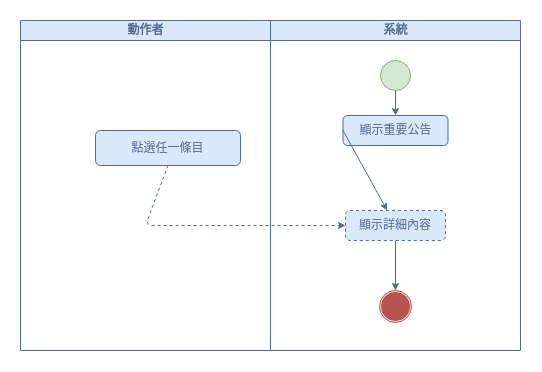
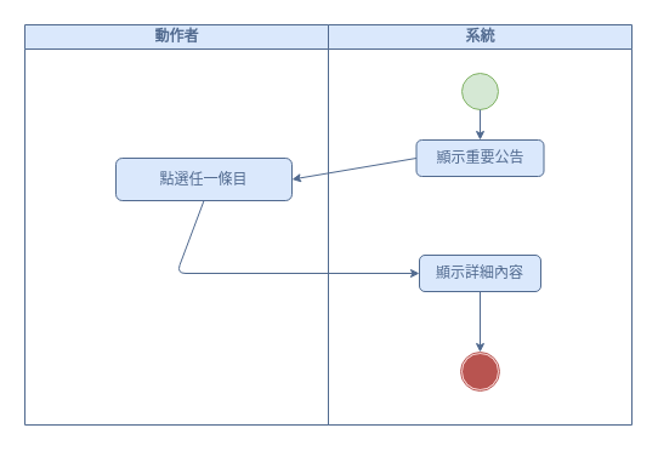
- <mxCell id="13" style="edgeStyle=none;rounded=1;html=1;labelBackgroundColor=none;startArrow=none;startFill=0;startSize=5;endArrow=classic;endFill=1;endSize=5;jettySize=auto;orthogonalLoop=1;strokeWidth=1;fontFamily=Verdana;fontSize=12;strokeColor=#516A8F;arcSize=15;exitX=0;exitY=0.5;exitDx=0;exitDy=0;" parent="1" source="6" target="7" edge="1"><mxGeometry relative="1" as="geometry"><mxPoint x="200" y="150" as="sourcePoint" /><mxPoint x="150" y="150" as="targetPoint" /></mxGeometry></mxCell>
+ <mxCell id="13" style="edgeStyle=none;rounded=1;html=1;labelBackgroundColor=none;startArrow=none;startFill=0;startSize=5;endArrow=classic;endFill=1;endSize=5;jettySize=auto;orthogonalLoop=1;strokeWidth=1;fontFamily=Verdana;fontSize=12;strokeColor=#516A8F;arcSize=15;exitX=0;exitY=0.5;exitDx=0;exitDy=0;entryX=1;entryY=0.5;entryDx=0;entryDy=0;" parent="1" source="6" target="3" edge="1"><mxGeometry relative="1" as="geometry"><mxPoint x="200" y="150" as="sourcePoint" /><mxPoint x="150" y="150" as="targetPoint" /></mxGeometry></mxCell>
- <mxCell id="14" style="edgeStyle=none;rounded=1;html=1;labelBackgroundColor=none;startArrow=none;startFill=0;startSize=5;endArrow=classic;endFill=1;endSize=5;jettySize=auto;orthogonalLoop=1;strokeWidth=1;fontFamily=Verdana;fontSize=12;strokeColor=#516A8F;arcSize=15;exitX=0.5;exitY=1;exitDx=0;exitDy=0;entryX=0;entryY=0.5;entryDx=0;entryDy=0;dashed=1;" parent="1" source="3" edge="1" target="7"><mxGeometry relative="1" as="geometry"><mxPoint x="195" y="210" as="sourcePoint" /><mxPoint x="400" y="260" as="targetPoint" /><Array as="points"><mxPoint x="145" y="225" /></Array></mxGeometry></mxCell>
+ <mxCell id="14" style="edgeStyle=none;rounded=1;html=1;labelBackgroundColor=none;startArrow=none;startFill=0;startSize=5;endArrow=classic;endFill=1;endSize=5;jettySize=auto;orthogonalLoop=1;strokeWidth=1;fontFamily=Verdana;fontSize=12;strokeColor=#516A8F;arcSize=15;exitX=0.5;exitY=1;exitDx=0;exitDy=0;entryX=0;entryY=0.5;entryDx=0;entryDy=0;" parent="1" source="3" edge="1" target="7"><mxGeometry relative="1" as="geometry"><mxPoint x="195" y="210" as="sourcePoint" /><mxPoint x="400" y="260" as="targetPoint" /><Array as="points"><mxPoint x="145" y="225" /></Array></mxGeometry></mxCell>
- <mxCell id="7" value="&lt;font color=&quot;#516a8f&quot;&gt;顯示詳細內容&lt;/font&gt;" style="rounded=1;whiteSpace=wrap;html=1;shadow=0;comic=0;labelBackgroundColor=none;strokeWidth=1;fontFamily=Verdana;fontSize=12;align=center;arcSize=15;fillColor=#dae8fc;strokeColor=#516A8F;glass=0;dashed=1;" parent="4" vertex="1"><mxGeometry x="75" y="190" width="100" height="30" as="geometry" /></mxCell>
+ <mxCell id="7" value="&lt;font color=&quot;#516a8f&quot;&gt;顯示詳細內容&lt;/font&gt;" style="rounded=1;whiteSpace=wrap;html=1;shadow=0;comic=0;labelBackgroundColor=none;strokeWidth=1;fontFamily=Verdana;fontSize=12;align=center;arcSize=15;fillColor=#dae8fc;strokeColor=#516A8F;glass=0;" parent="4" vertex="1"><mxGeometry x="75" y="190" width="100" height="30" as="geometry" /></mxCell>
